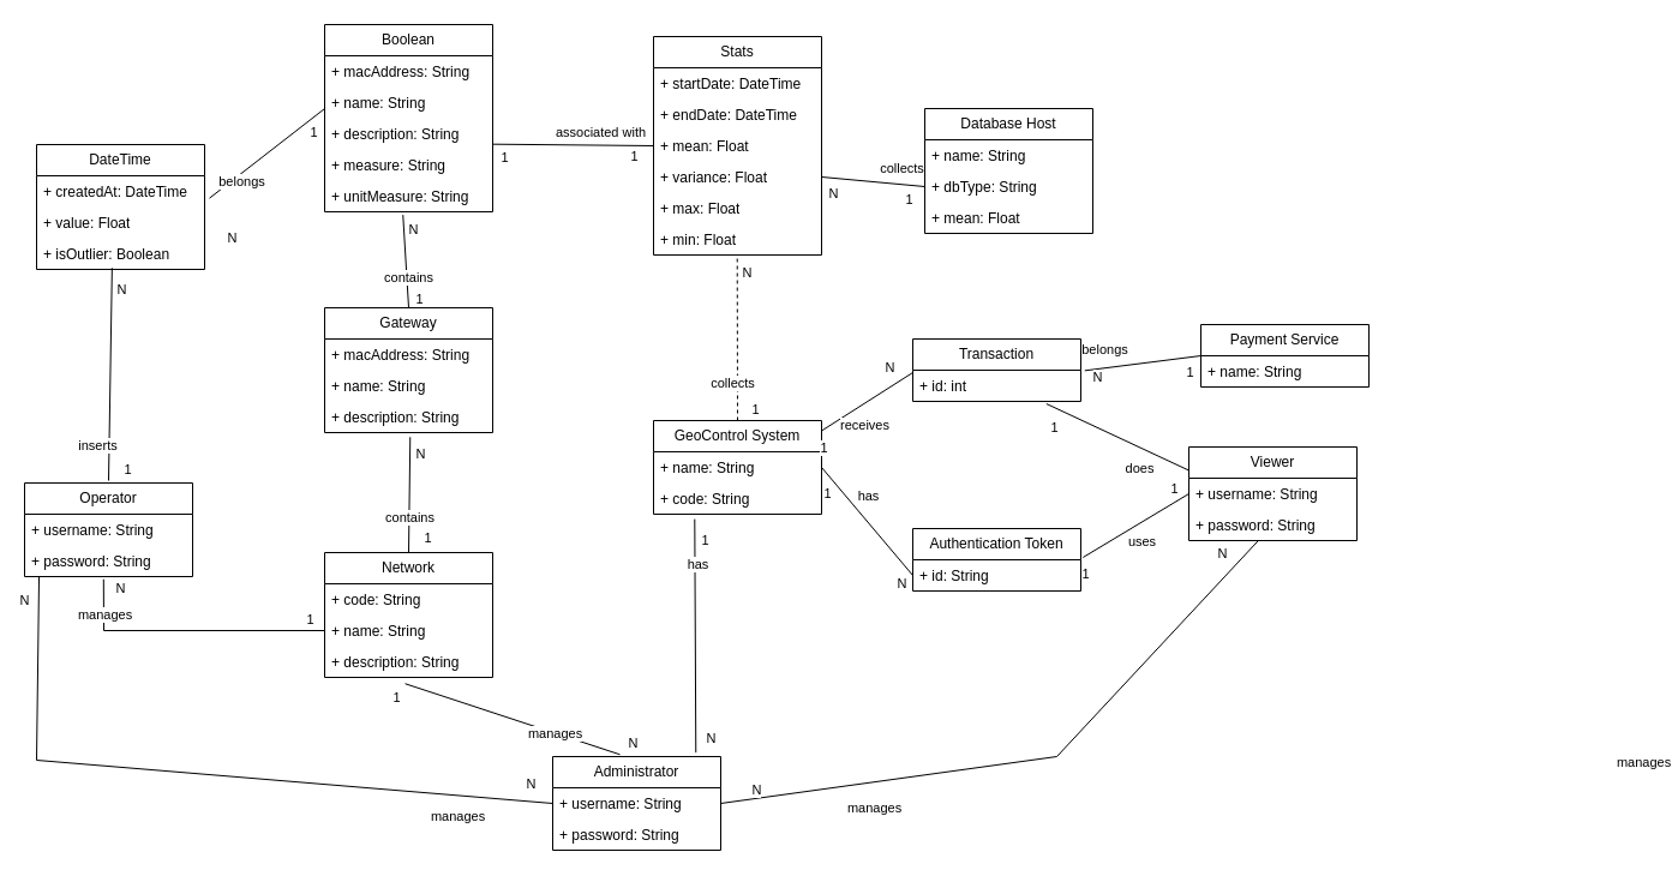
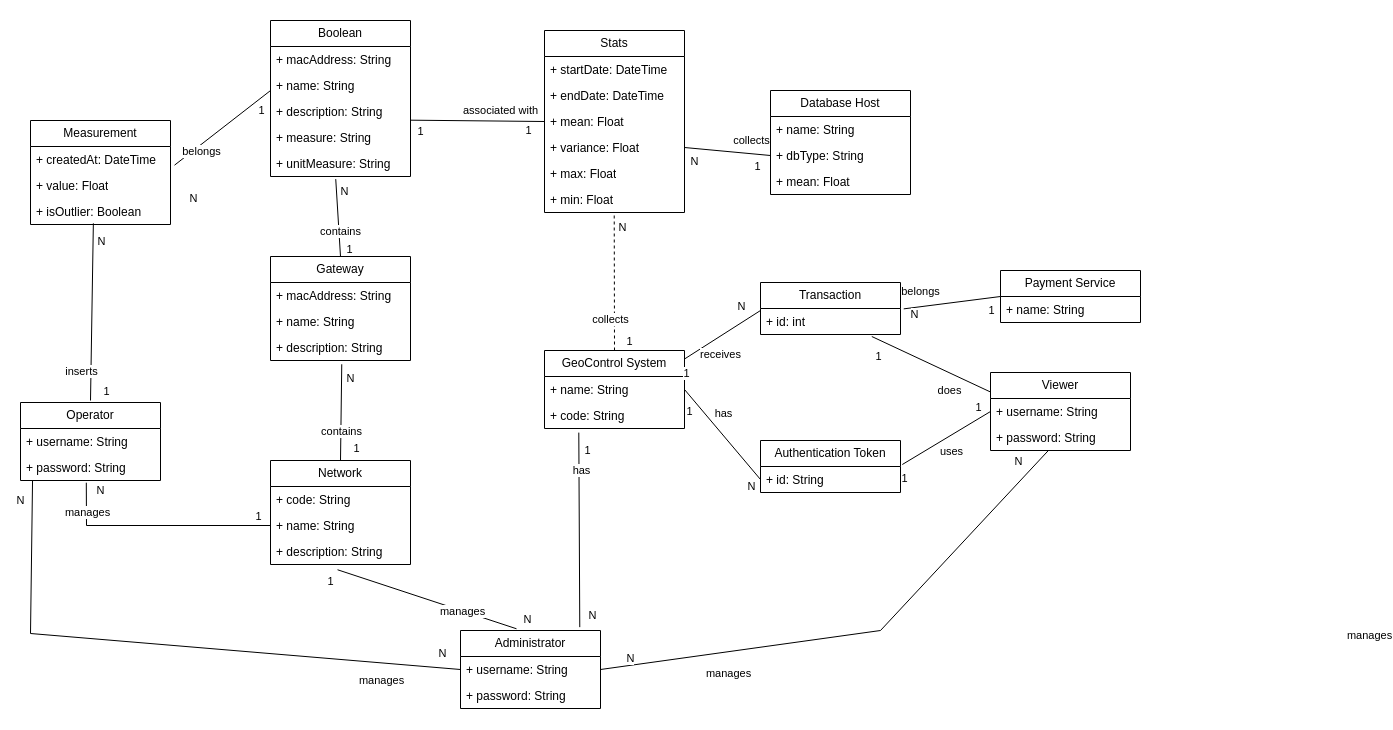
- <mxCell id="45" value="DateTime" style="swimlane;fontStyle=0;childLayout=stackLayout;horizontal=1;startSize=26;fillColor=none;horizontalStack=0;resizeParent=1;resizeParentMax=0;resizeLast=0;collapsible=1;marginBottom=0;whiteSpace=wrap;html=1;" vertex="1" parent="1"><mxGeometry x="30" y="120" width="140" height="104" as="geometry" /></mxCell>
+ <mxCell id="45" value="Measurement" style="swimlane;fontStyle=0;childLayout=stackLayout;horizontal=1;startSize=26;fillColor=none;horizontalStack=0;resizeParent=1;resizeParentMax=0;resizeLast=0;collapsible=1;marginBottom=0;whiteSpace=wrap;html=1;" vertex="1" parent="1"><mxGeometry x="30" y="120" width="140" height="104" as="geometry" /></mxCell>
